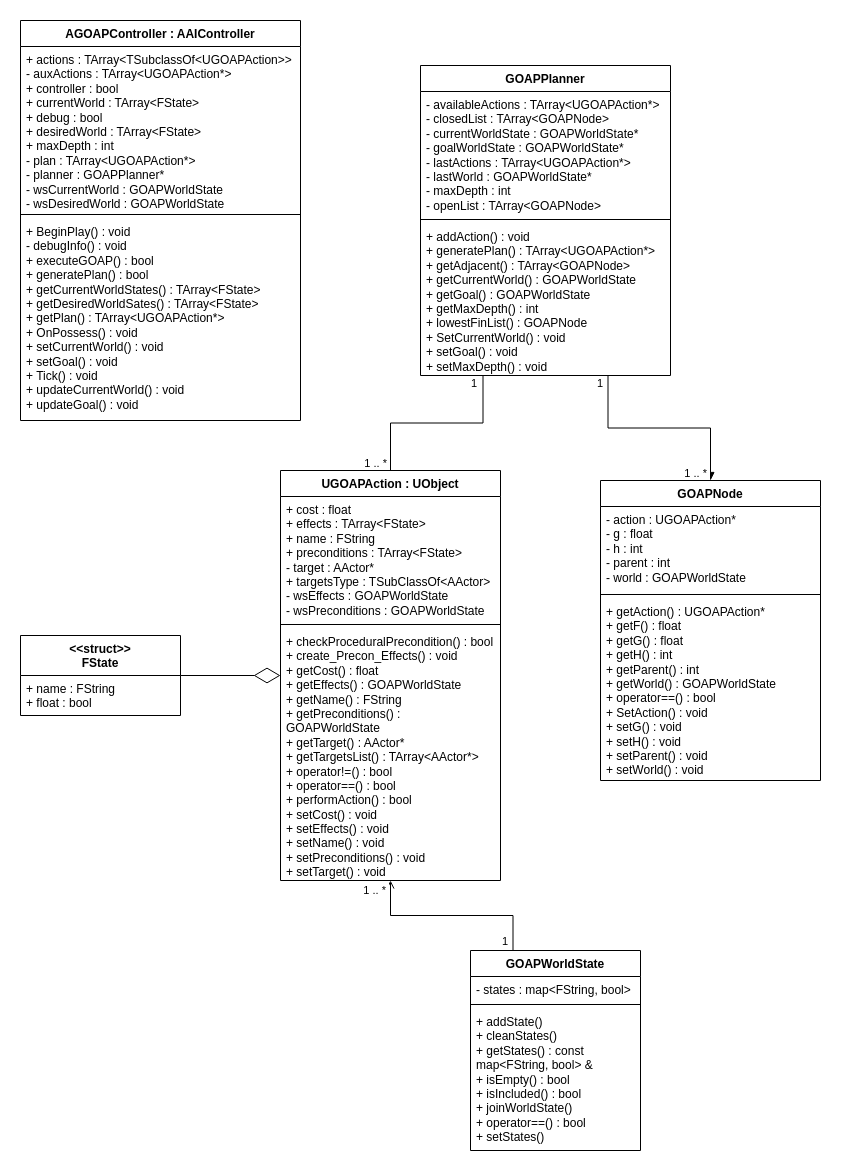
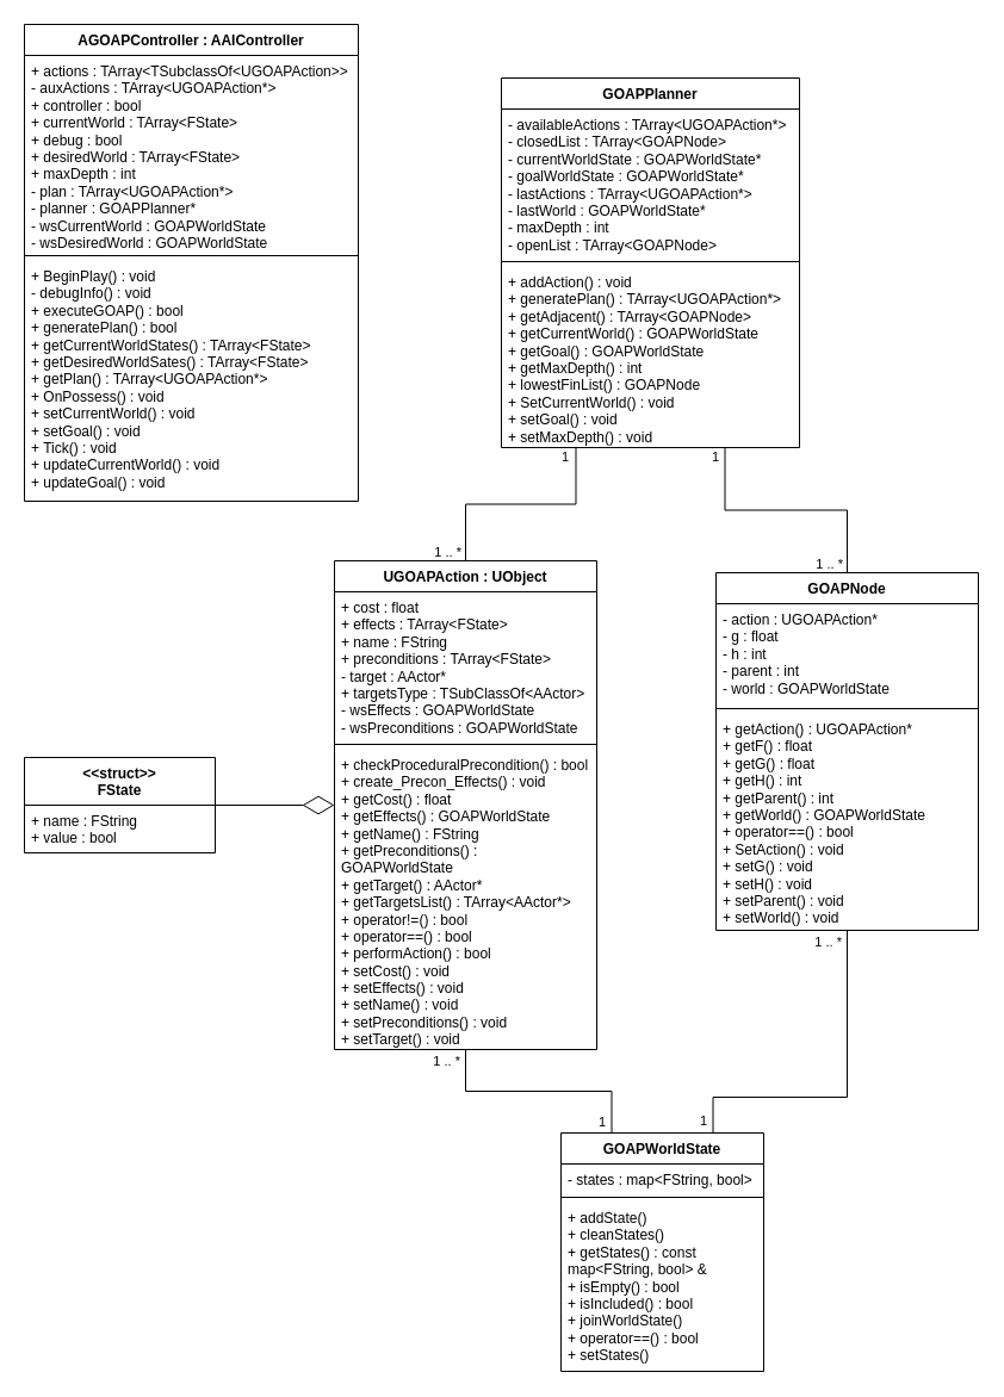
- <mxCell id="27" value="" style="endArrow=block;html=1;edgeStyle=orthogonalEdgeStyle;rounded=0;exitX=0.75;exitY=1;exitDx=0;exitDy=0;entryX=0.5;entryY=0;entryDx=0;entryDy=0;" edge="1" parent="1" source="18" target="14"><mxGeometry relative="1" as="geometry"><mxPoint x="375" y="60" as="sourcePoint" /><mxPoint x="249" y="190" as="targetPoint" /></mxGeometry></mxCell>
+ <mxCell id="27" value="" style="endArrow=none;html=1;edgeStyle=orthogonalEdgeStyle;rounded=0;exitX=0.75;exitY=1;exitDx=0;exitDy=0;entryX=0.5;entryY=0;entryDx=0;entryDy=0;" edge="1" parent="1" source="18" target="14"><mxGeometry relative="1" as="geometry"><mxPoint x="375" y="60" as="sourcePoint" /><mxPoint x="249" y="190" as="targetPoint" /></mxGeometry></mxCell>
- <mxCell id="23" value="+ name : FString&lt;br&gt;+ float : bool" style="text;strokeColor=none;fillColor=none;align=left;verticalAlign=top;spacingLeft=4;spacingRight=4;overflow=hidden;rotatable=0;points=[[0,0.5],[1,0.5]];portConstraint=eastwest;whiteSpace=wrap;html=1;" vertex="1" parent="22"><mxGeometry y="40" width="160" height="40" as="geometry" /></mxCell>
+ <mxCell id="23" value="+ name : FString&lt;br&gt;+ value : bool" style="text;strokeColor=none;fillColor=none;align=left;verticalAlign=top;spacingLeft=4;spacingRight=4;overflow=hidden;rotatable=0;points=[[0,0.5],[1,0.5]];portConstraint=eastwest;whiteSpace=wrap;html=1;" vertex="1" parent="22"><mxGeometry y="40" width="160" height="40" as="geometry" /></mxCell>
- <mxCell id="30" value="" style="endArrow=open;html=1;edgeStyle=orthogonalEdgeStyle;rounded=0;exitX=0.25;exitY=0;exitDx=0;exitDy=0;entryX=0.5;entryY=1;entryDx=0;entryDy=0;" edge="1" parent="1" source="2" target="10"><mxGeometry relative="1" as="geometry"><mxPoint x="375" y="60" as="sourcePoint" /><mxPoint x="249" y="190" as="targetPoint" /></mxGeometry></mxCell>
+ <mxCell id="30" value="" style="endArrow=none;html=1;edgeStyle=orthogonalEdgeStyle;rounded=0;exitX=0.25;exitY=0;exitDx=0;exitDy=0;entryX=0.5;entryY=1;entryDx=0;entryDy=0;" edge="1" parent="1" source="2" target="10"><mxGeometry relative="1" as="geometry"><mxPoint x="375" y="60" as="sourcePoint" /><mxPoint x="249" y="190" as="targetPoint" /></mxGeometry></mxCell>
+ <mxCell id="33" value="" style="endArrow=none;html=1;edgeStyle=orthogonalEdgeStyle;rounded=0;exitX=0.75;exitY=0;exitDx=0;exitDy=0;entryX=0.5;entryY=1;entryDx=0;entryDy=0;" edge="1" parent="1" source="2" target="14"><mxGeometry relative="1" as="geometry"><mxPoint x="335" y="350" as="sourcePoint" /><mxPoint x="249" y="220" as="targetPoint" /><Array as="points"><mxPoint x="598" y="920" /><mxPoint x="710" y="920" /></Array></mxGeometry></mxCell>
+ <mxCell id="34" value="1" style="edgeLabel;resizable=0;html=1;align=left;verticalAlign=bottom;" connectable="0" vertex="1" parent="33"><mxGeometry x="-1" relative="1" as="geometry"><mxPoint x="-13" y="-2" as="offset" /></mxGeometry></mxCell>
+ <mxCell id="35" value="1 .. *&amp;nbsp;" style="edgeLabel;resizable=0;html=1;align=right;verticalAlign=bottom;" connectable="0" vertex="1" parent="33"><mxGeometry x="1" relative="1" as="geometry"><mxPoint x="-1" y="18" as="offset" /></mxGeometry></mxCell>
